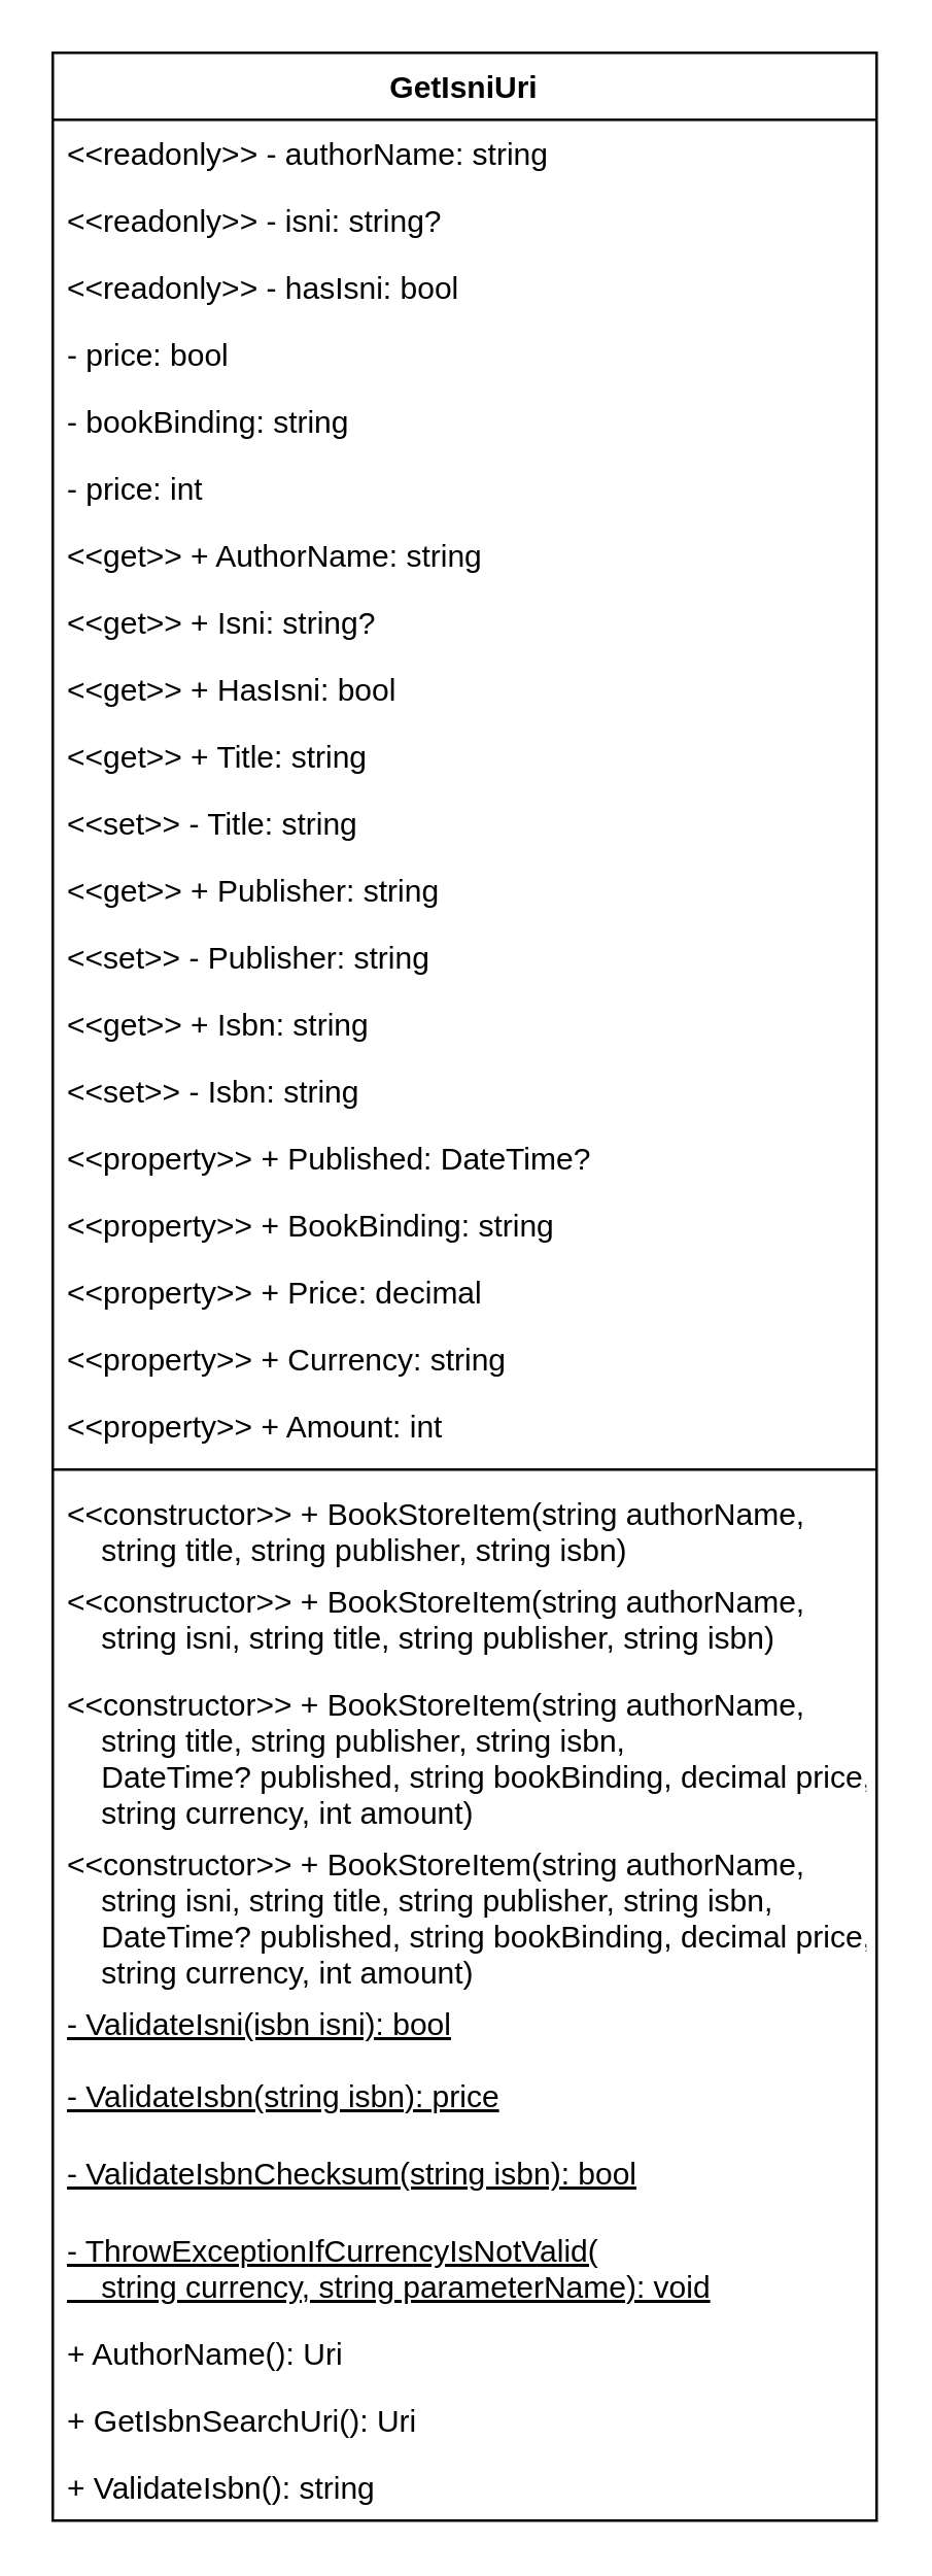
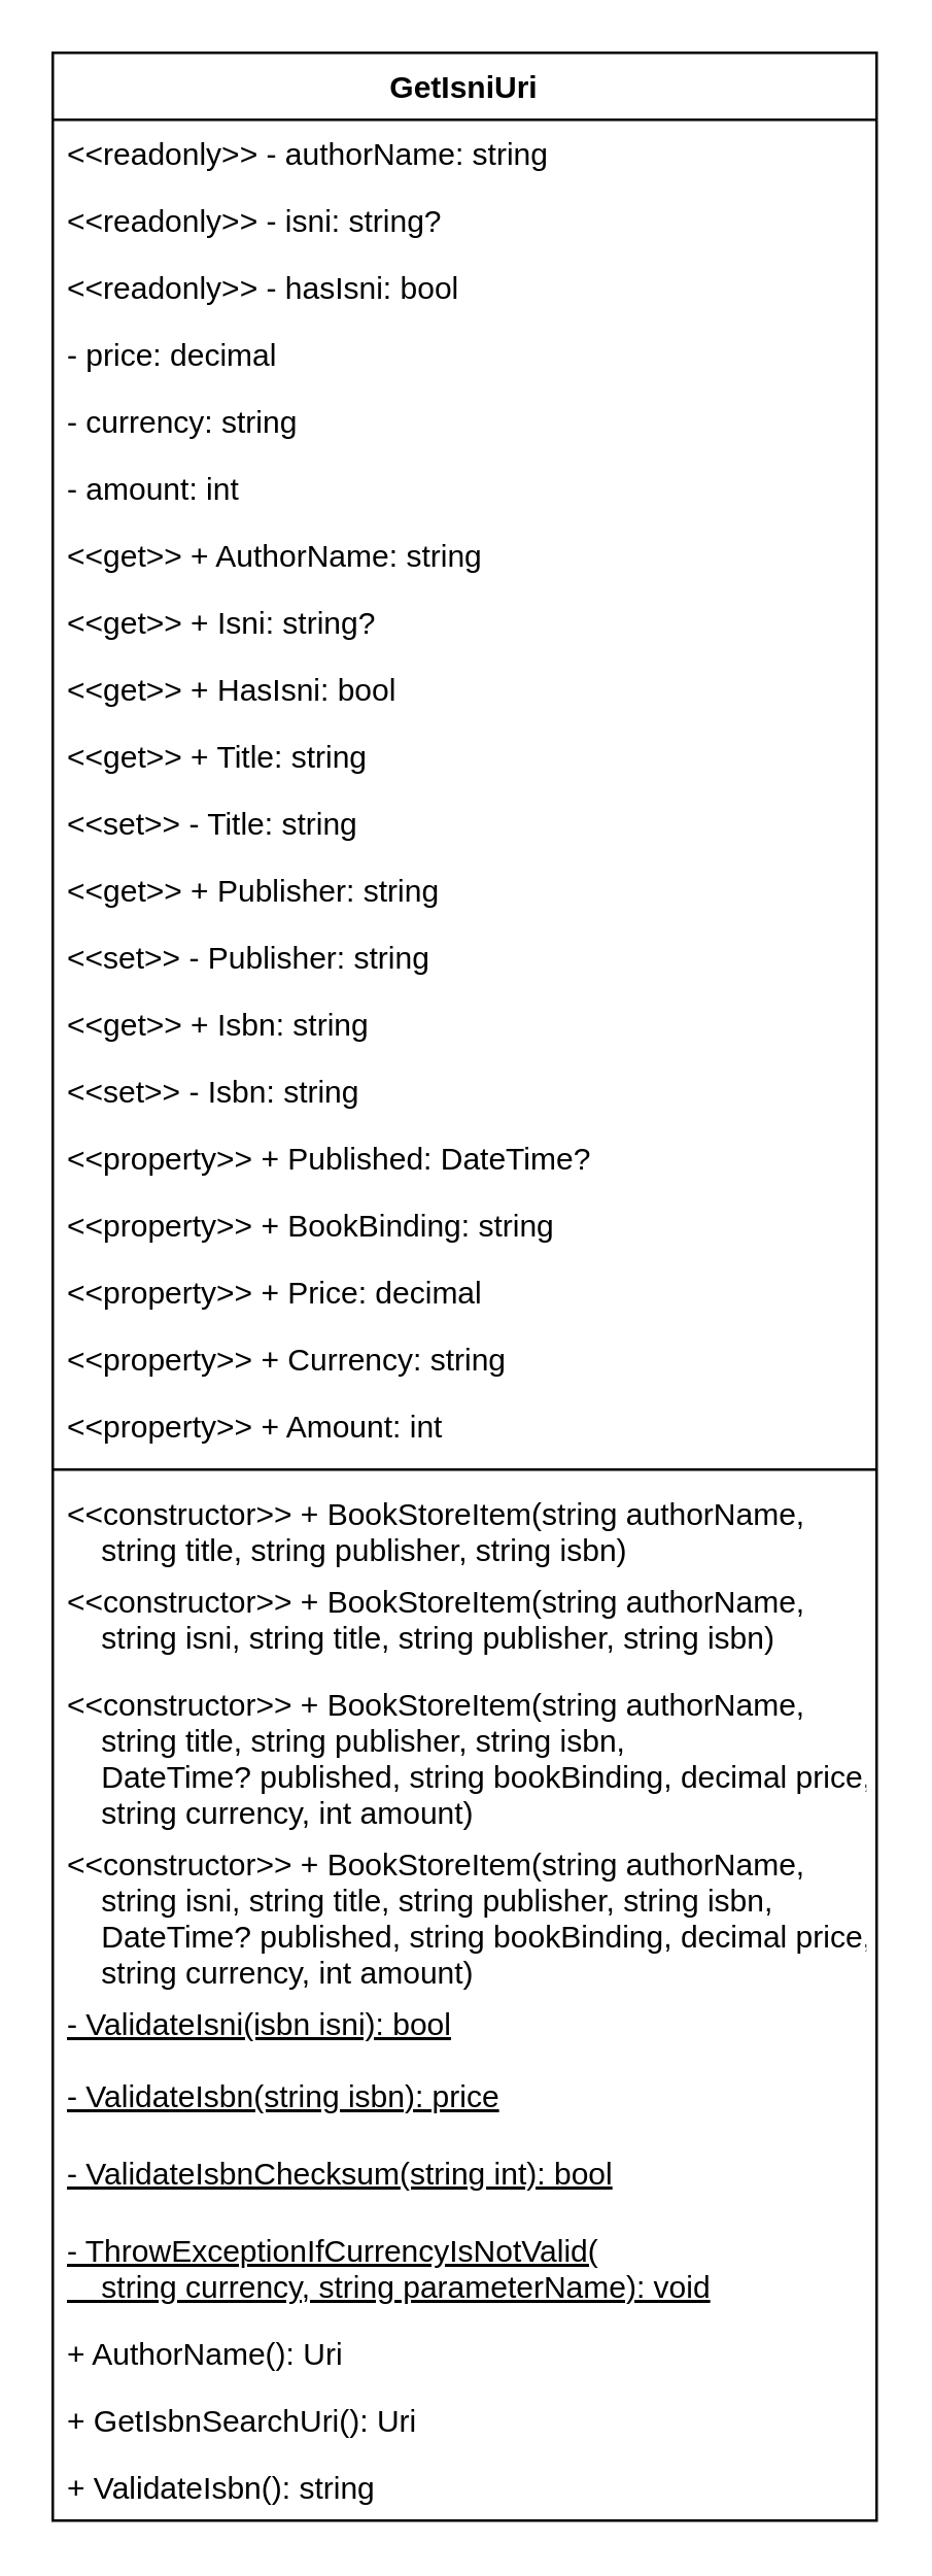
- <mxCell id="6" value="- price: bool" style="text;strokeColor=none;fillColor=none;align=left;verticalAlign=top;spacingLeft=4;spacingRight=4;overflow=hidden;rotatable=0;points=[[0,0.5],[1,0.5]];portConstraint=eastwest;" vertex="1" parent="2"><mxGeometry y="104" width="320" height="26" as="geometry" /></mxCell>
+ <mxCell id="6" value="- price: decimal" style="text;strokeColor=none;fillColor=none;align=left;verticalAlign=top;spacingLeft=4;spacingRight=4;overflow=hidden;rotatable=0;points=[[0,0.5],[1,0.5]];portConstraint=eastwest;" vertex="1" parent="2"><mxGeometry y="104" width="320" height="26" as="geometry" /></mxCell>
- <mxCell id="7" value="- bookBinding: string" style="text;strokeColor=none;fillColor=none;align=left;verticalAlign=top;spacingLeft=4;spacingRight=4;overflow=hidden;rotatable=0;points=[[0,0.5],[1,0.5]];portConstraint=eastwest;" vertex="1" parent="2"><mxGeometry y="130" width="320" height="26" as="geometry" /></mxCell>
+ <mxCell id="7" value="- currency: string" style="text;strokeColor=none;fillColor=none;align=left;verticalAlign=top;spacingLeft=4;spacingRight=4;overflow=hidden;rotatable=0;points=[[0,0.5],[1,0.5]];portConstraint=eastwest;" vertex="1" parent="2"><mxGeometry y="130" width="320" height="26" as="geometry" /></mxCell>
- <mxCell id="8" value="- price: int" style="text;strokeColor=none;fillColor=none;align=left;verticalAlign=top;spacingLeft=4;spacingRight=4;overflow=hidden;rotatable=0;points=[[0,0.5],[1,0.5]];portConstraint=eastwest;" vertex="1" parent="2"><mxGeometry y="156" width="320" height="26" as="geometry" /></mxCell>
+ <mxCell id="8" value="- amount: int" style="text;strokeColor=none;fillColor=none;align=left;verticalAlign=top;spacingLeft=4;spacingRight=4;overflow=hidden;rotatable=0;points=[[0,0.5],[1,0.5]];portConstraint=eastwest;" vertex="1" parent="2"><mxGeometry y="156" width="320" height="26" as="geometry" /></mxCell>
- <mxCell id="30" value="- ValidateIsbnChecksum(string isbn): bool" style="text;strokeColor=none;fillColor=none;align=left;verticalAlign=top;spacingLeft=4;spacingRight=4;overflow=hidden;rotatable=0;points=[[0,0.5],[1,0.5]];portConstraint=eastwest;fontStyle=4" vertex="1" parent="2"><mxGeometry y="810" width="320" height="30" as="geometry" /></mxCell>
+ <mxCell id="30" value="- ValidateIsbnChecksum(string int): bool" style="text;strokeColor=none;fillColor=none;align=left;verticalAlign=top;spacingLeft=4;spacingRight=4;overflow=hidden;rotatable=0;points=[[0,0.5],[1,0.5]];portConstraint=eastwest;fontStyle=4" vertex="1" parent="2"><mxGeometry y="810" width="320" height="30" as="geometry" /></mxCell>
